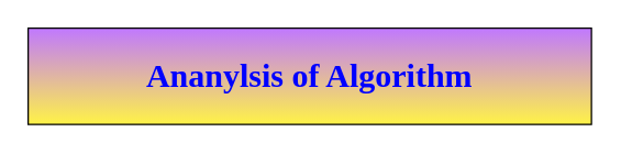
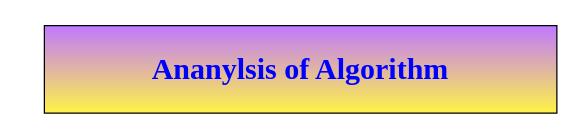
- <mxCell id="2" value="&lt;h1&gt;&lt;b&gt;&lt;font color=&quot;#0000ff&quot; face=&quot;Georgia&quot; style=&quot;font-size: 24px;&quot;&gt;Ananylsis of Algorithm&lt;/font&gt;&lt;/b&gt;&lt;/h1&gt;" style="rounded=0;whiteSpace=wrap;html=1;fillColor=#C078FF;gradientColor=#FFF347;" vertex="1" parent="1"><mxGeometry x="20" y="20" width="410" height="70" as="geometry" /></mxCell>
+ <mxCell id="2" value="&lt;h1&gt;&lt;b&gt;&lt;font color=&quot;#0000ff&quot; face=&quot;Georgia&quot; style=&quot;font-size: 24px;&quot;&gt;Ananylsis of Algorithm&lt;/font&gt;&lt;/b&gt;&lt;/h1&gt;" style="rounded=0;whiteSpace=wrap;html=1;fillColor=#C078FF;gradientColor=#FFF347;" vertex="1" parent="1"><mxGeometry x="35" y="20" width="410" height="70" as="geometry" /></mxCell>
